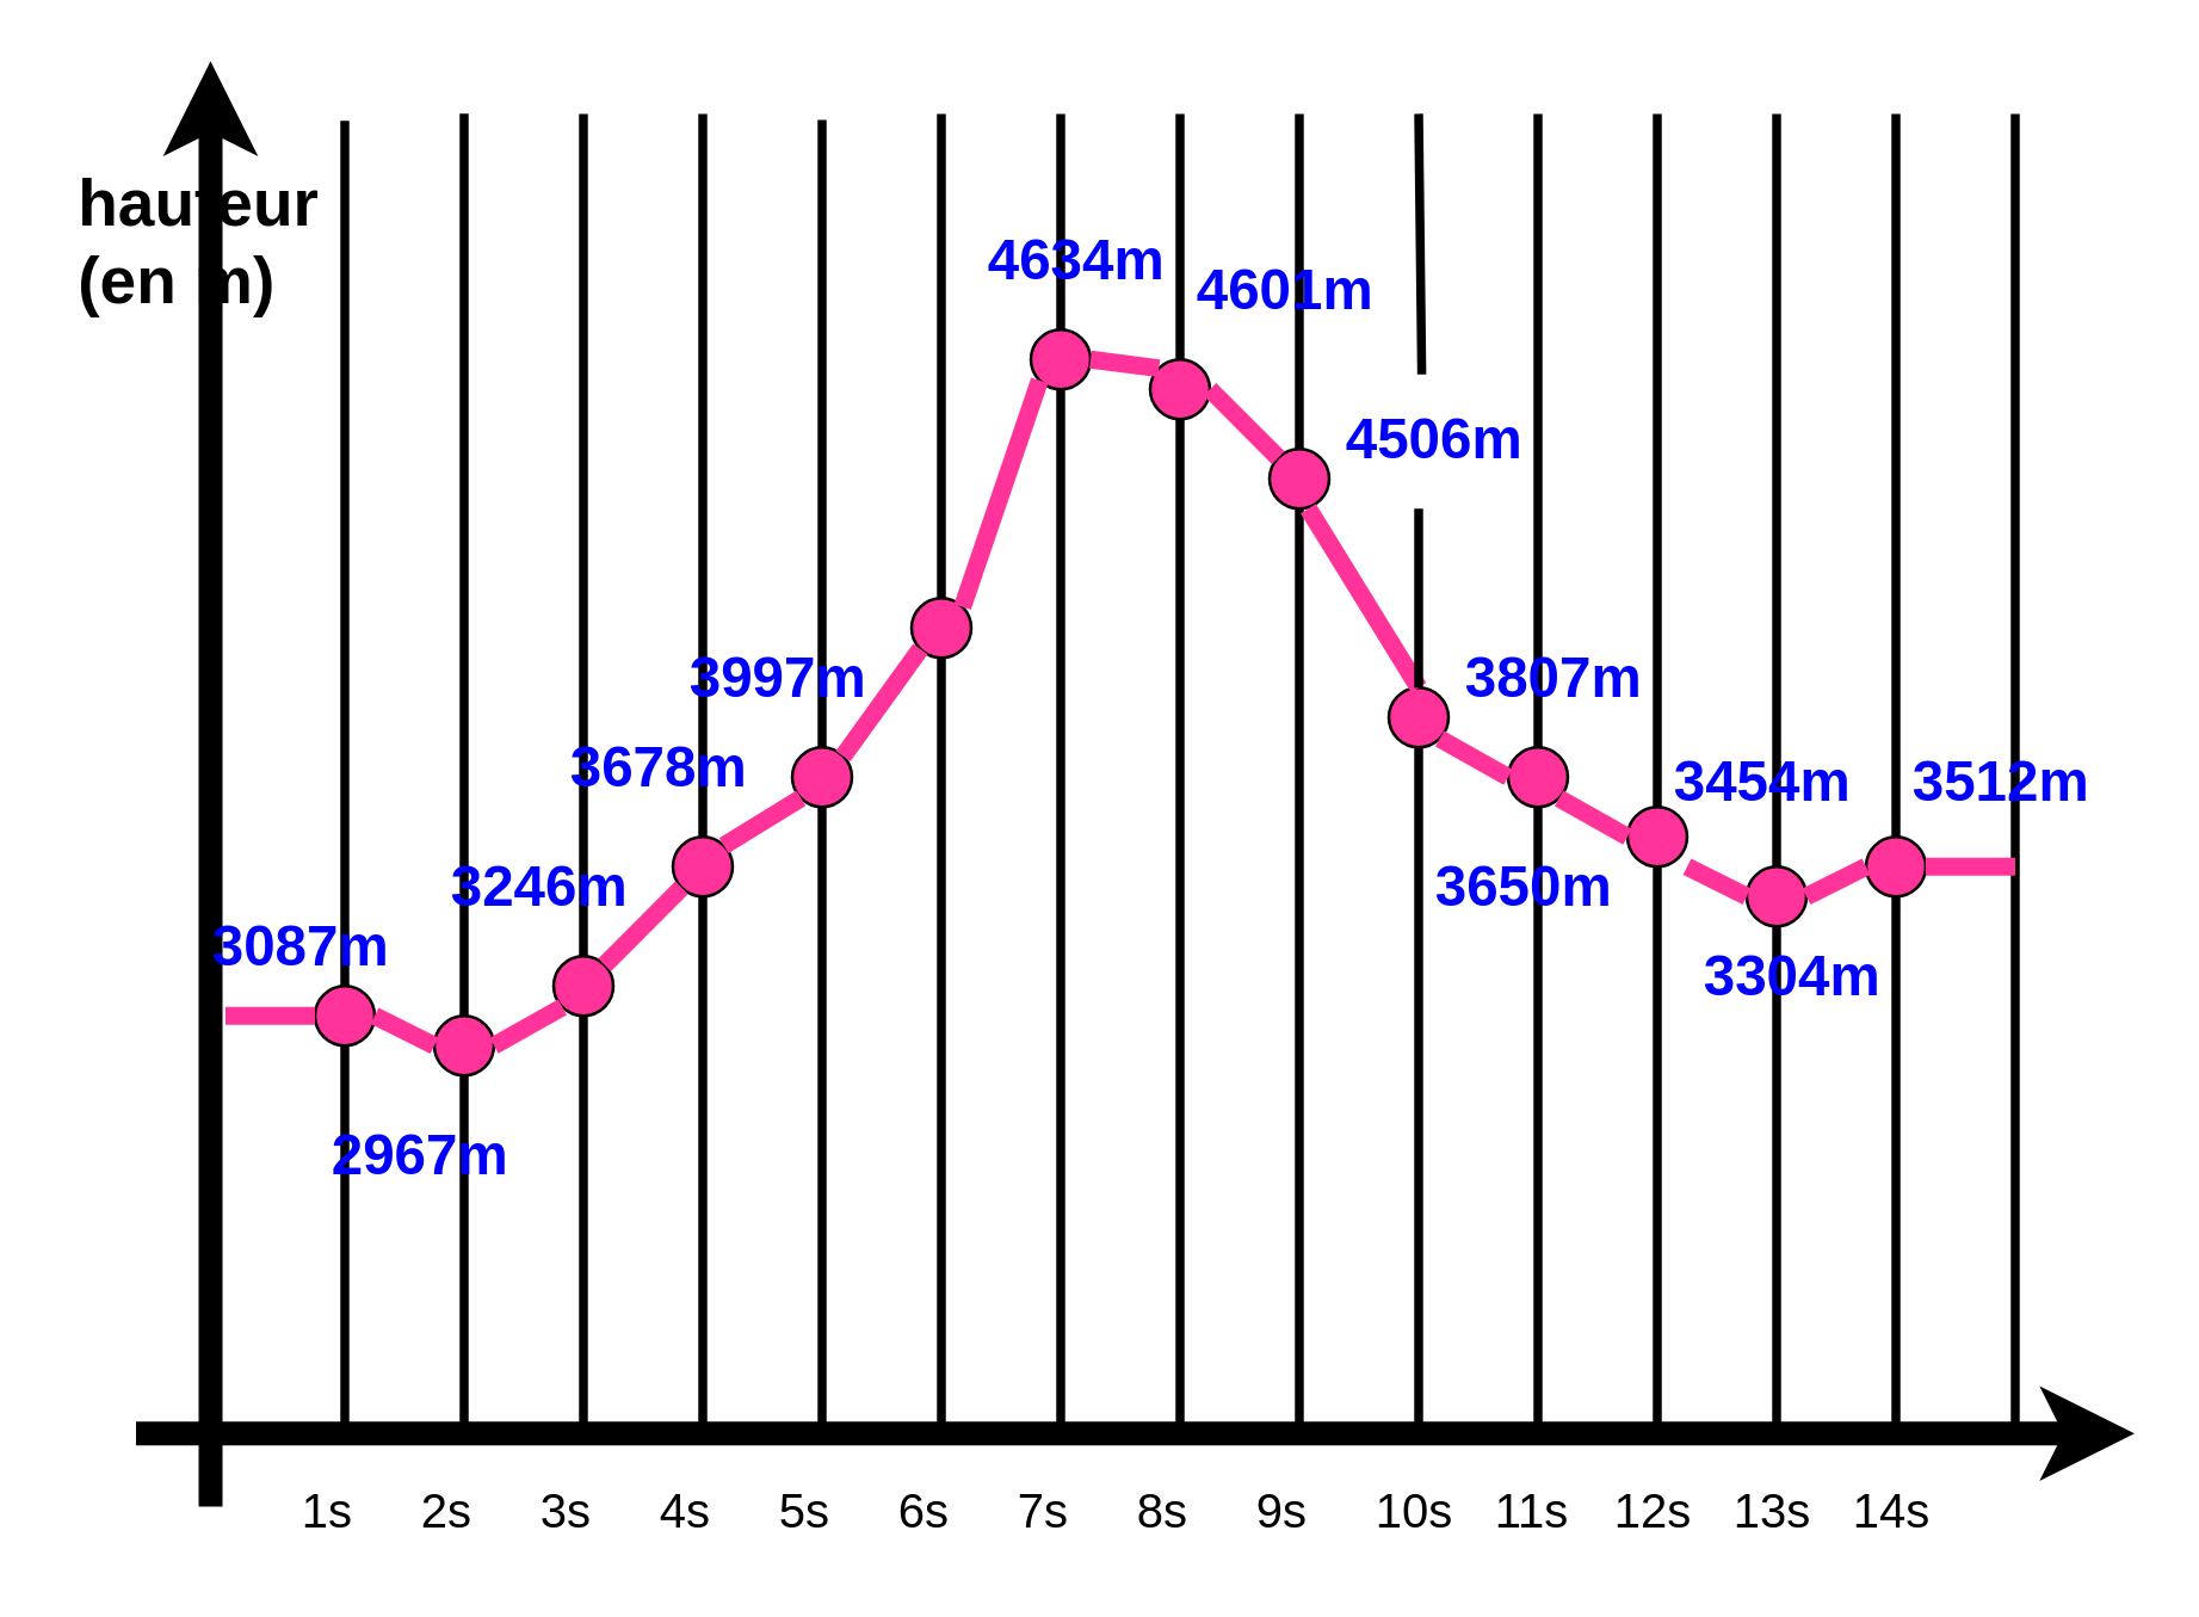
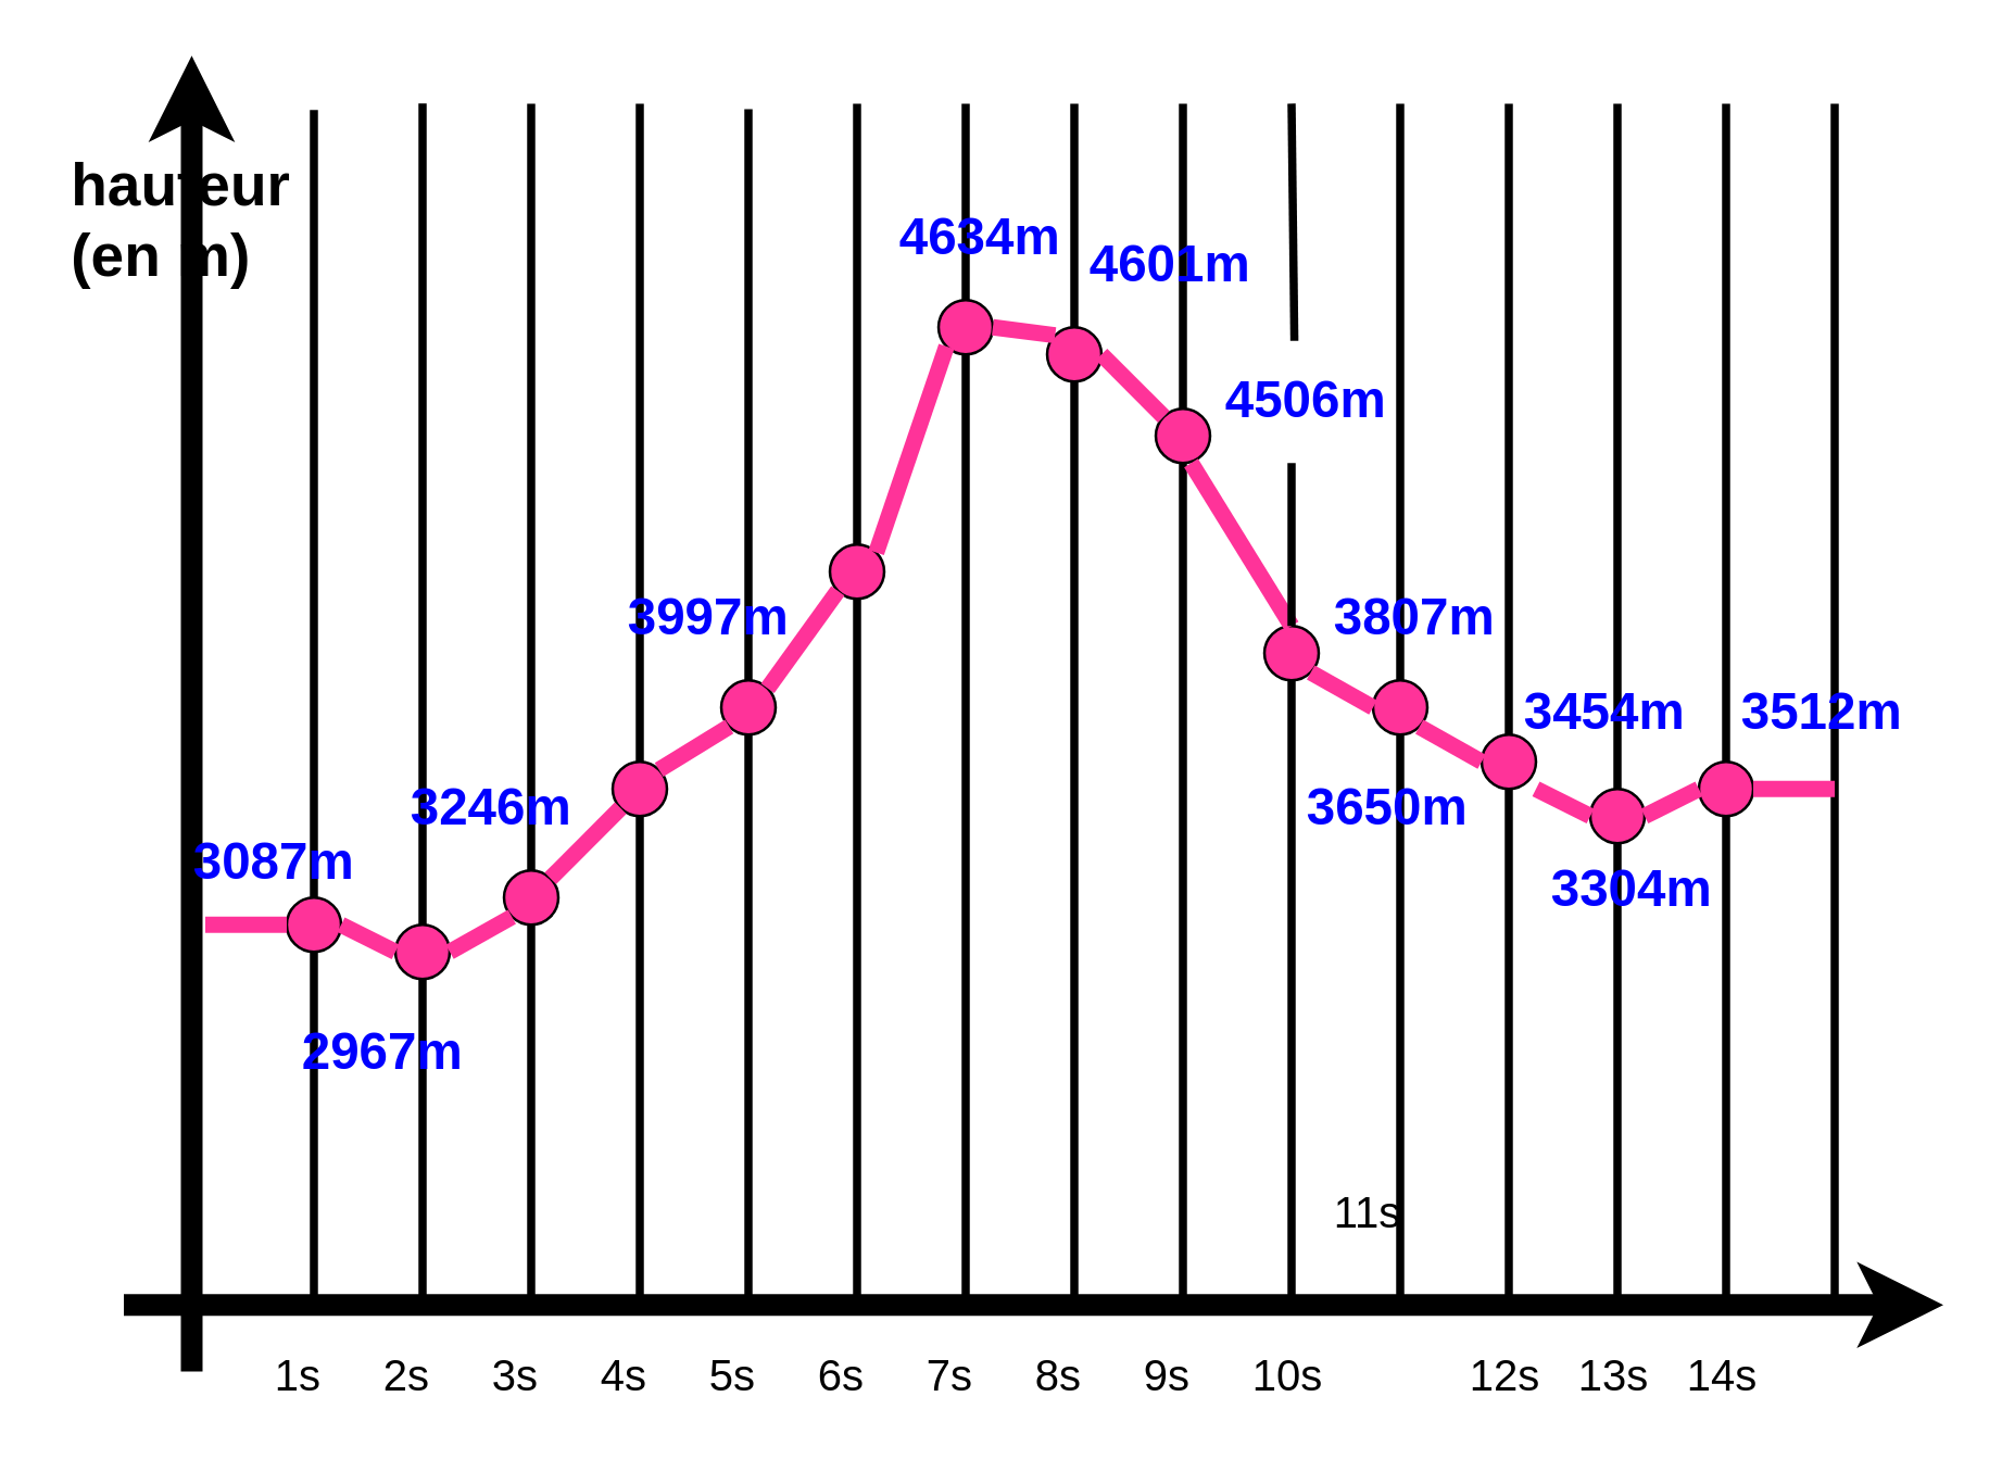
- <mxCell id="75" value="3678m" style="text;strokeColor=none;fillColor=none;align=left;verticalAlign=middle;spacingLeft=4;spacingRight=4;overflow=hidden;points=[[0,0.5],[1,0.5]];portConstraint=eastwest;rotatable=0;fontStyle=1;fontSize=19;fontColor=#0000FF;" vertex="1" parent="1"><mxGeometry x="185" y="240" width="80" height="30" as="geometry" /></mxCell>
- <mxCell id="28" value="11s" style="text;strokeColor=none;fillColor=none;align=left;verticalAlign=middle;spacingLeft=4;spacingRight=4;overflow=hidden;points=[[0,0.5],[1,0.5]];portConstraint=eastwest;rotatable=0;fontSize=16;" vertex="1" parent="1"><mxGeometry x="495" y="490" width="40" height="30" as="geometry" /></mxCell>
+ <mxCell id="28" value="11s" style="text;strokeColor=none;fillColor=none;align=left;verticalAlign=middle;spacingLeft=4;spacingRight=4;overflow=hidden;points=[[0,0.5],[1,0.5]];portConstraint=eastwest;rotatable=0;fontSize=16;" vertex="1" parent="1"><mxGeometry x="485" y="430" width="40" height="30" as="geometry" /></mxCell>
